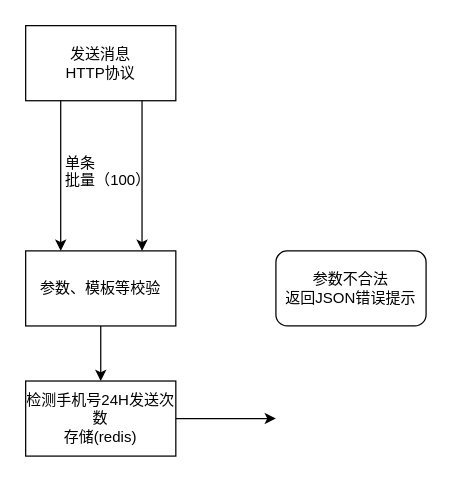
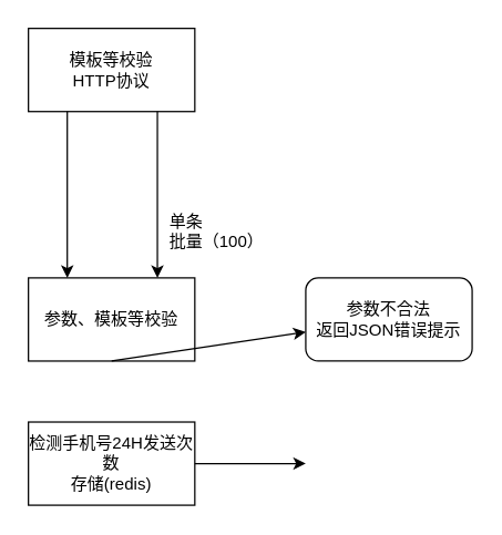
- <mxCell id="2" value="&lt;div&gt;发送消息&lt;/div&gt;&lt;div&gt;HTTP协议&lt;/div&gt;" style="rounded=0;whiteSpace=wrap;html=1;" vertex="1" parent="1"><mxGeometry x="20" y="20" width="120" height="60" as="geometry" /></mxCell>
+ <mxCell id="2" value="&lt;div&gt;模板等校验&lt;/div&gt;&lt;div&gt;HTTP协议&lt;/div&gt;" style="rounded=0;whiteSpace=wrap;html=1;" vertex="1" parent="1"><mxGeometry x="20" y="20" width="120" height="60" as="geometry" /></mxCell>
- <mxCell id="7" value="&lt;div&gt;单条&lt;/div&gt;&lt;div&gt;批量（100）&lt;br&gt;&lt;/div&gt;" style="text;html=1;resizable=0;points=[];autosize=1;align=left;verticalAlign=top;spacingTop=-4;" vertex="1" parent="1"><mxGeometry x="50" y="120" width="80" height="30" as="geometry" /></mxCell>
+ <mxCell id="7" value="&lt;div&gt;单条&lt;/div&gt;&lt;div&gt;批量（100）&lt;br&gt;&lt;/div&gt;" style="text;html=1;resizable=0;points=[];autosize=1;align=left;verticalAlign=top;spacingTop=-4;" vertex="1" parent="1"><mxGeometry x="120" y="150" width="80" height="30" as="geometry" /></mxCell>
- <mxCell id="9" value="" style="endArrow=classic;html=1;exitX=0.5;exitY=1;exitDx=0;exitDy=0;" edge="1" parent="1" source="3" target="8"><mxGeometry width="50" height="50" relative="1" as="geometry"><mxPoint x="70" y="270" as="sourcePoint" /><mxPoint x="20" y="470" as="targetPoint" /></mxGeometry></mxCell>
+ <mxCell id="9" value="" style="endArrow=classic;html=1;exitX=0.5;exitY=1;exitDx=0;exitDy=0;" edge="1" parent="1" source="3" target="4"><mxGeometry width="50" height="50" relative="1" as="geometry"><mxPoint x="70" y="270" as="sourcePoint" /><mxPoint x="20" y="470" as="targetPoint" /></mxGeometry></mxCell>
